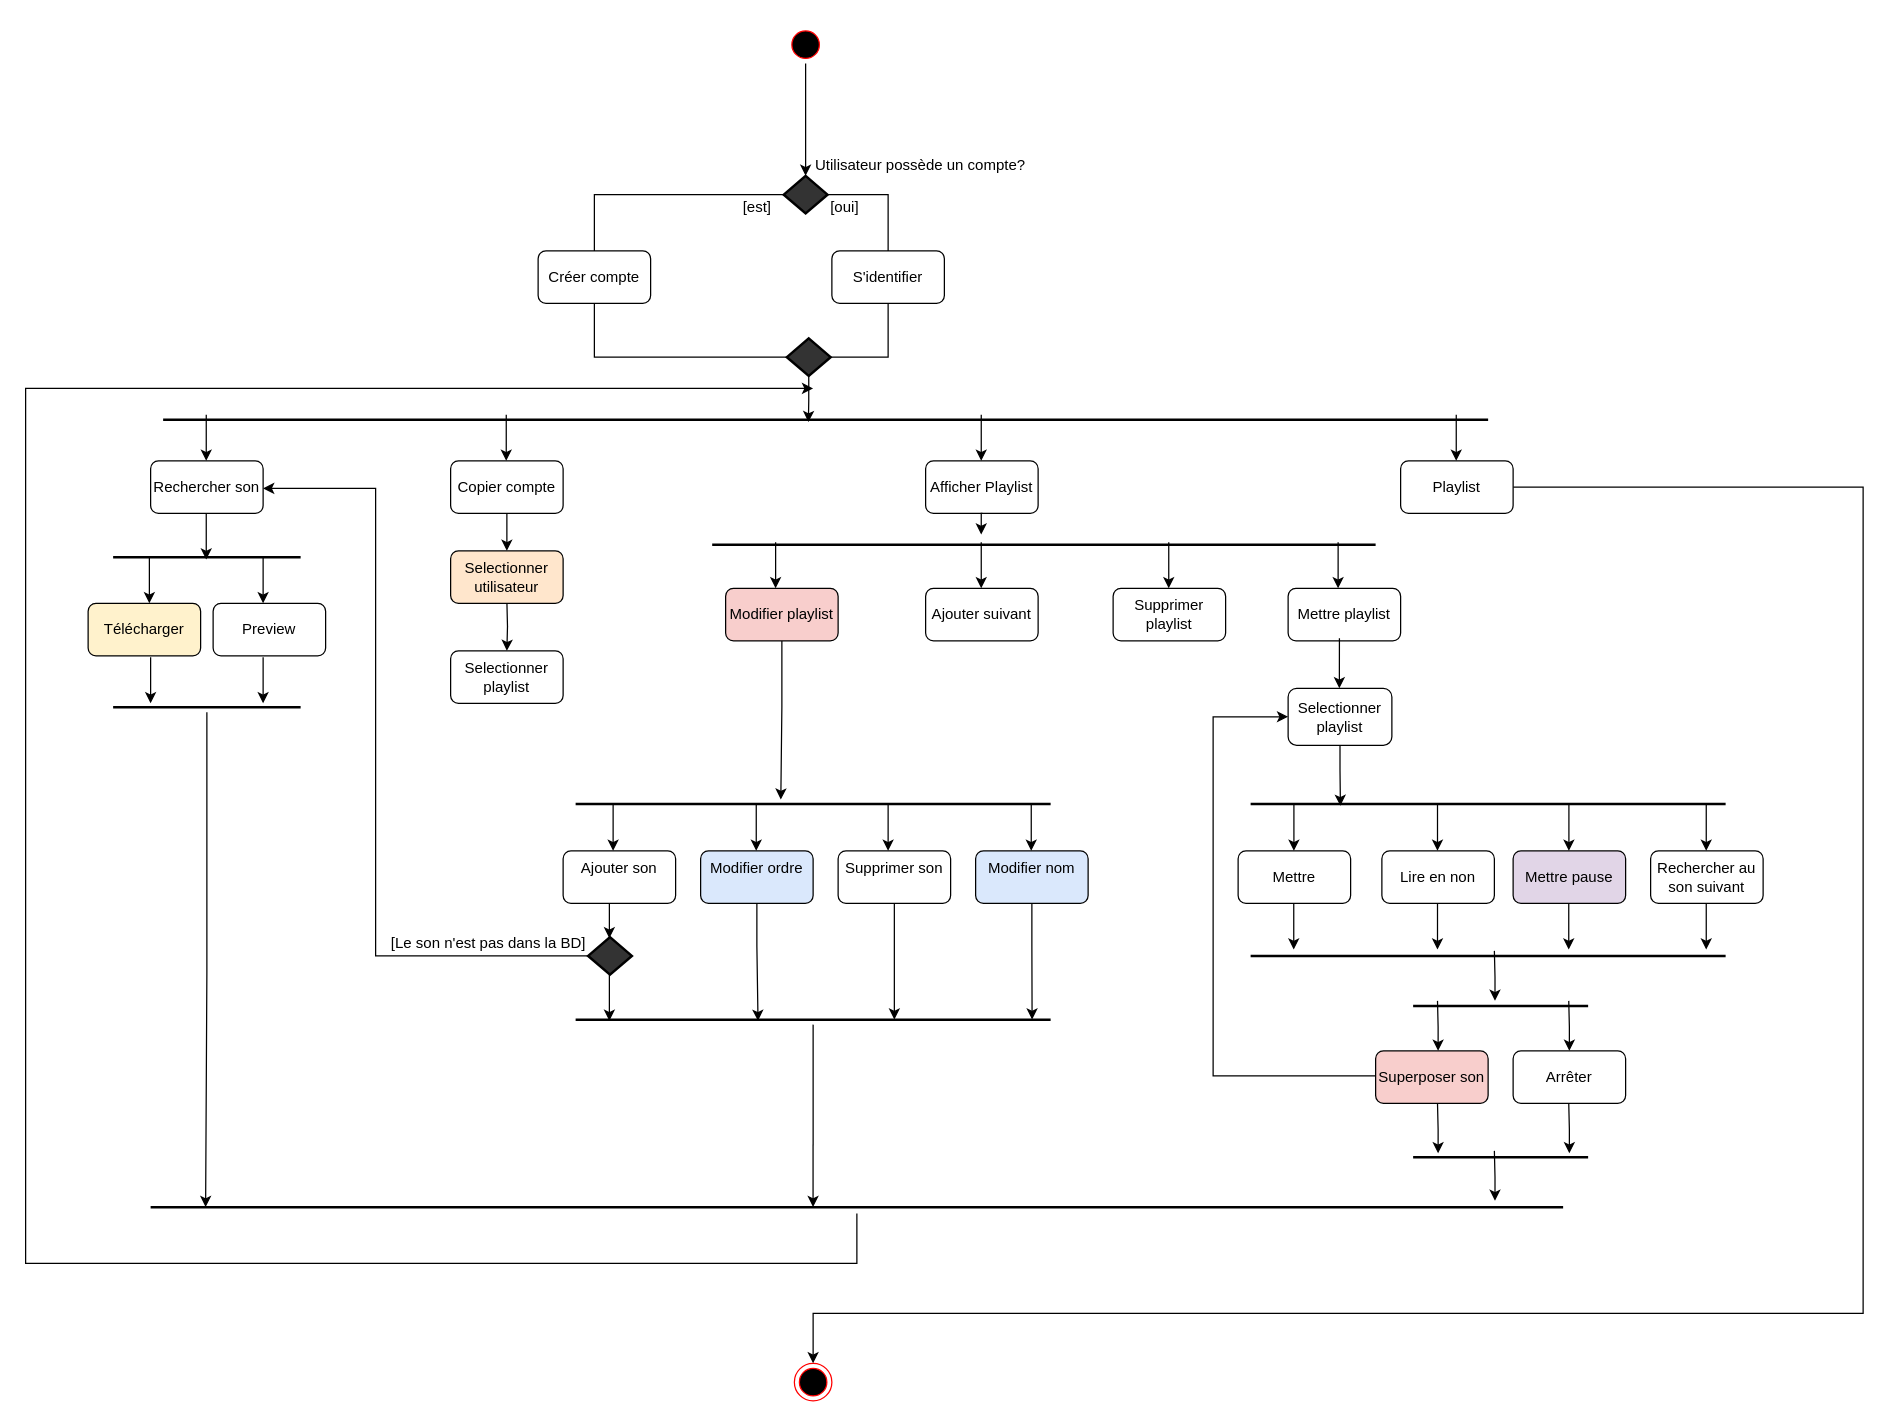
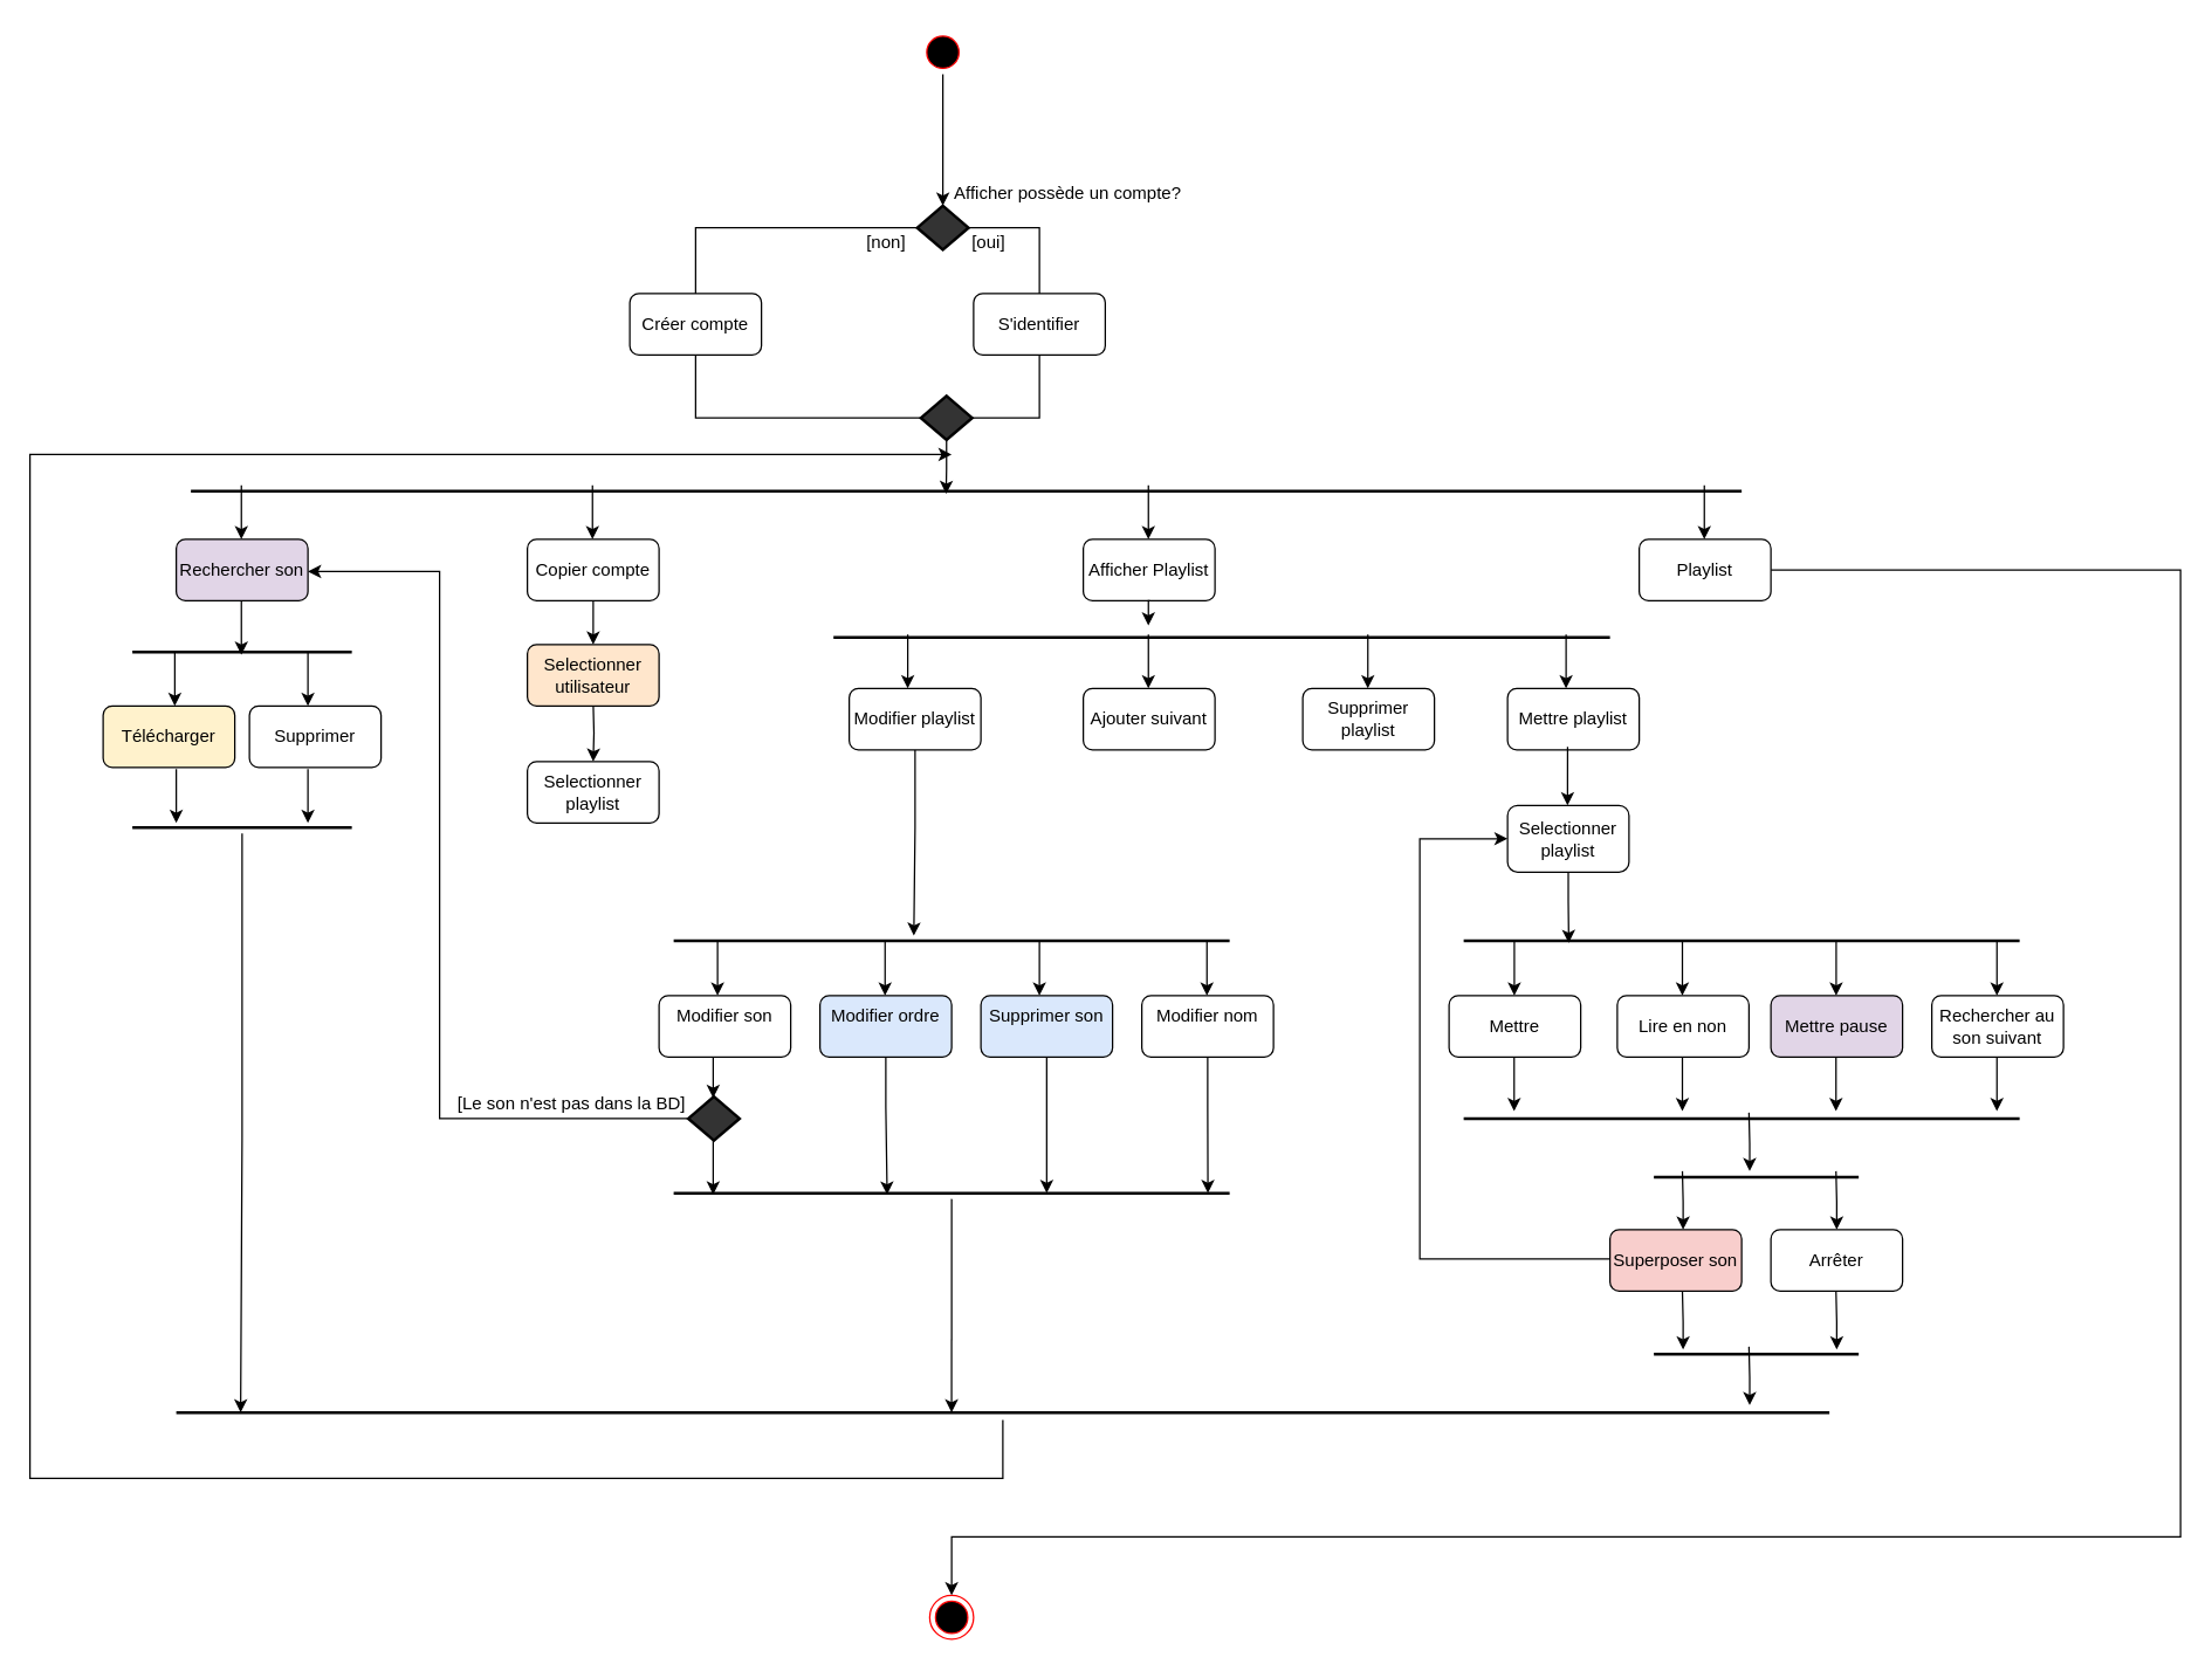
- <mxCell id="99" value="Utilisateur possède un compte?" style="text;whiteSpace=wrap;html=1;" vertex="1" parent="1"><mxGeometry x="650" y="118" width="200" height="40" as="geometry" /></mxCell>
+ <mxCell id="99" value="Afficher possède un compte?" style="text;whiteSpace=wrap;html=1;" vertex="1" parent="1"><mxGeometry x="650" y="118" width="200" height="40" as="geometry" /></mxCell>
- <mxCell id="96" value="[est]" style="text;html=1;align=center;verticalAlign=middle;resizable=0;points=[];autosize=1;strokeColor=none;fillColor=none;" vertex="1" parent="1"><mxGeometry x="580" y="150" width="50" height="30" as="geometry" /></mxCell>
+ <mxCell id="96" value="[non]" style="text;html=1;align=center;verticalAlign=middle;resizable=0;points=[];autosize=1;strokeColor=none;fillColor=none;" vertex="1" parent="1"><mxGeometry x="580" y="150" width="50" height="30" as="geometry" /></mxCell>
- <mxCell id="25" value="Rechercher son" style="rounded=1;whiteSpace=wrap;html=1;" parent="1" vertex="1"><mxGeometry x="120" y="368" width="90" height="42" as="geometry" /></mxCell>
+ <mxCell id="25" value="Rechercher son" style="rounded=1;whiteSpace=wrap;html=1;fillColor=#e1d5e7;" parent="1" vertex="1"><mxGeometry x="120" y="368" width="90" height="42" as="geometry" /></mxCell>
- <mxCell id="20" value="Modifier playlist" style="rounded=1;whiteSpace=wrap;html=1;fillColor=#f8cecc;" parent="1" vertex="1"><mxGeometry x="580" y="470" width="90" height="42" as="geometry" /></mxCell>
+ <mxCell id="20" value="Modifier playlist" style="rounded=1;whiteSpace=wrap;html=1;" parent="1" vertex="1"><mxGeometry x="580" y="470" width="90" height="42" as="geometry" /></mxCell>
- <mxCell id="33" value="Preview" style="rounded=1;whiteSpace=wrap;html=1;" parent="1" vertex="1"><mxGeometry x="170" y="482" width="90" height="42" as="geometry" /></mxCell>
+ <mxCell id="33" value="Supprimer" style="rounded=1;whiteSpace=wrap;html=1;" parent="1" vertex="1"><mxGeometry x="170" y="482" width="90" height="42" as="geometry" /></mxCell>
- <mxCell id="16" value="&#10;Ajouter son&#10;&#10;" style="rounded=1;whiteSpace=wrap;html=1;" parent="1" vertex="1"><mxGeometry x="450" y="680" width="90" height="42" as="geometry" /></mxCell>
+ <mxCell id="16" value="&#10;Modifier son&#10;&#10;" style="rounded=1;whiteSpace=wrap;html=1;" parent="1" vertex="1"><mxGeometry x="450" y="680" width="90" height="42" as="geometry" /></mxCell>
- <mxCell id="19" value="&#10;Supprimer son&#10;&#10;" style="rounded=1;whiteSpace=wrap;html=1;" parent="1" vertex="1"><mxGeometry x="670" y="680" width="90" height="42" as="geometry" /></mxCell>
+ <mxCell id="19" value="&#10;Supprimer son&#10;&#10;" style="rounded=1;whiteSpace=wrap;html=1;fillColor=#dae8fc;" parent="1" vertex="1"><mxGeometry x="670" y="680" width="90" height="42" as="geometry" /></mxCell>
- <mxCell id="18" value="&#10;Modifier nom&#10;&#10;" style="rounded=1;whiteSpace=wrap;html=1;fillColor=#dae8fc;" parent="1" vertex="1"><mxGeometry x="780" y="680" width="90" height="42" as="geometry" /></mxCell>
+ <mxCell id="18" value="&#10;Modifier nom&#10;&#10;" style="rounded=1;whiteSpace=wrap;html=1;" parent="1" vertex="1"><mxGeometry x="780" y="680" width="90" height="42" as="geometry" /></mxCell>
